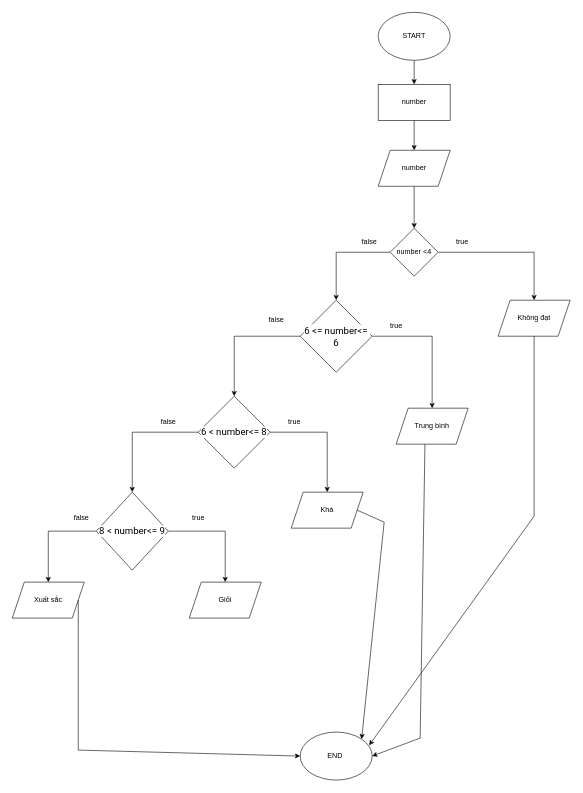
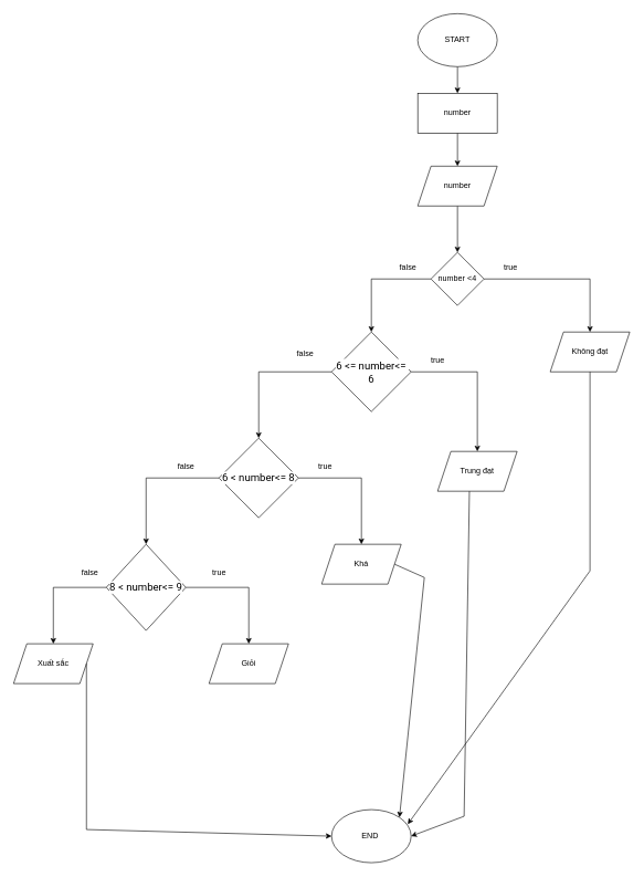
- <mxCell id="17" value="Trung bình" style="shape=parallelogram;perimeter=parallelogramPerimeter;whiteSpace=wrap;html=1;fixedSize=1;" vertex="1" parent="1"><mxGeometry x="660" y="680" width="120" height="60" as="geometry" /></mxCell>
+ <mxCell id="17" value="Trung đạt" style="shape=parallelogram;perimeter=parallelogramPerimeter;whiteSpace=wrap;html=1;fixedSize=1;" vertex="1" parent="1"><mxGeometry x="660" y="680" width="120" height="60" as="geometry" /></mxCell>
